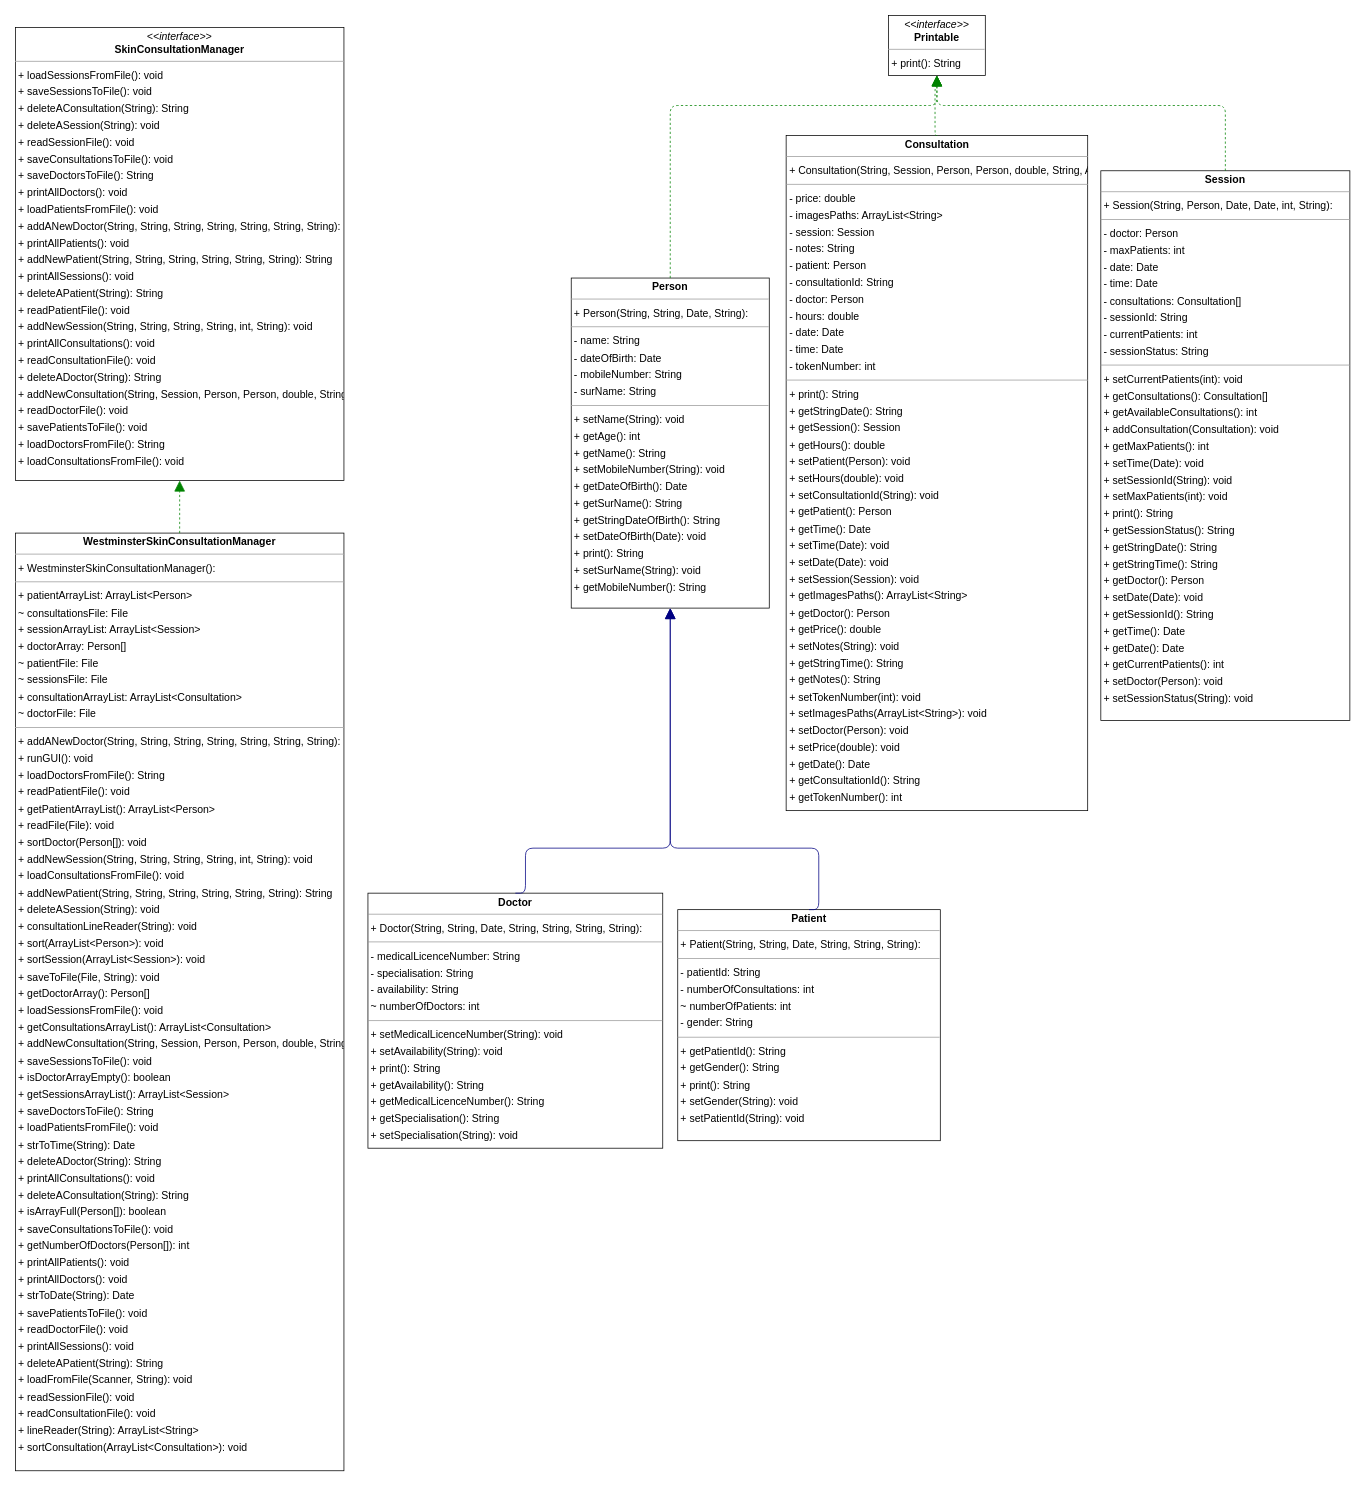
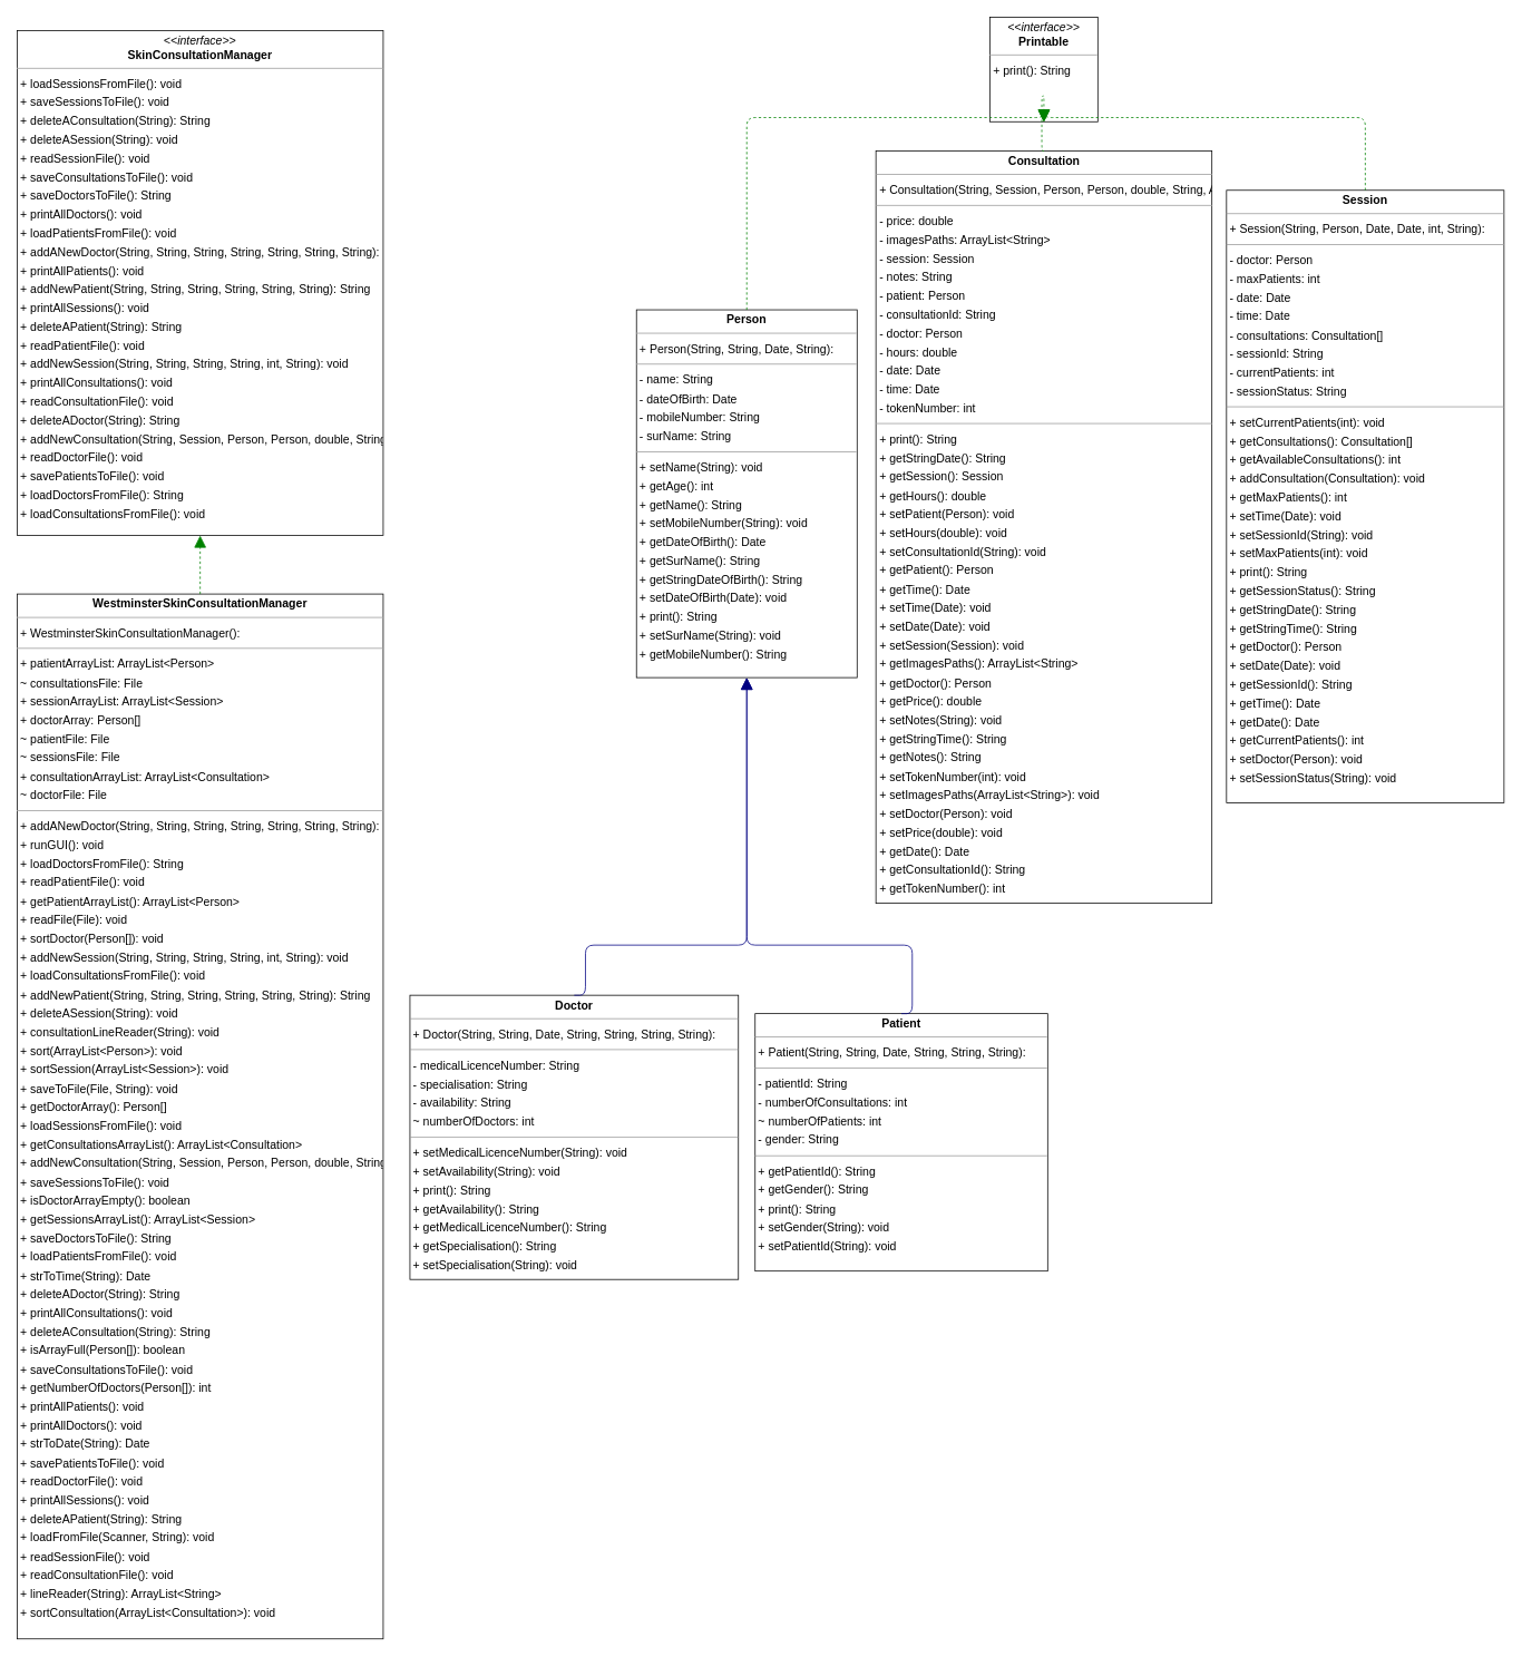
- <mxCell id="6" value="&lt;p style=&quot;margin:0px;margin-top:4px;text-align:center;&quot;&gt;&lt;i&gt;&amp;lt;&amp;lt;interface&amp;gt;&amp;gt;&lt;/i&gt;&lt;br/&gt;&lt;b&gt;Printable&lt;/b&gt;&lt;/p&gt;&lt;hr size=&quot;1&quot;/&gt;&lt;p style=&quot;margin:0 0 0 4px;line-height:1.6;&quot;&gt;+ print(): String&lt;/p&gt;" style="verticalAlign=top;align=left;overflow=fill;fontSize=14;fontFamily=Helvetica;html=1;rounded=0;shadow=0;comic=0;labelBackgroundColor=none;strokeWidth=1;" parent="1" vertex="1"><mxGeometry x="1184" y="20" width="129" height="80" as="geometry" /></mxCell>
+ <mxCell id="6" value="&lt;p style=&quot;margin:0px;margin-top:4px;text-align:center;&quot;&gt;&lt;i&gt;&amp;lt;&amp;lt;interface&amp;gt;&amp;gt;&lt;/i&gt;&lt;br/&gt;&lt;b&gt;Printable&lt;/b&gt;&lt;/p&gt;&lt;hr size=&quot;1&quot;/&gt;&lt;p style=&quot;margin:0 0 0 4px;line-height:1.6;&quot;&gt;+ print(): String&lt;/p&gt;" style="verticalAlign=top;align=left;overflow=fill;fontSize=14;fontFamily=Helvetica;html=1;rounded=0;shadow=0;comic=0;labelBackgroundColor=none;strokeWidth=1;" parent="1" vertex="1"><mxGeometry x="1184" y="20" width="129" height="125" as="geometry" /></mxCell>
